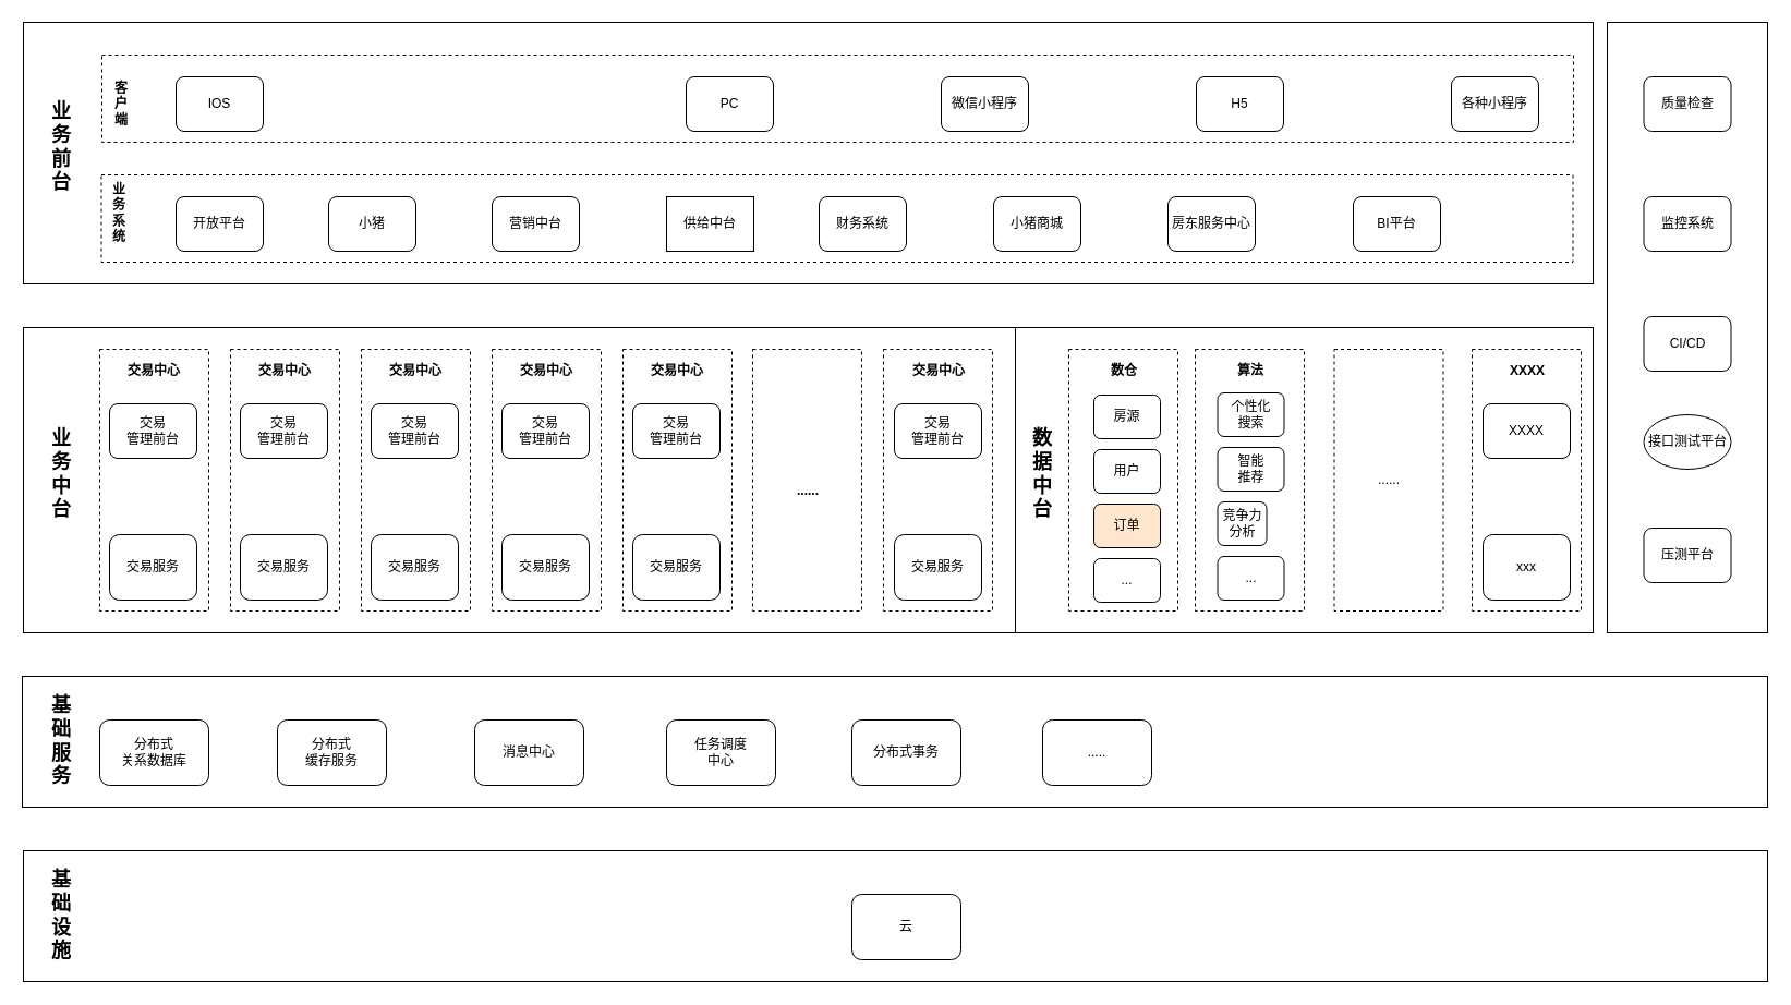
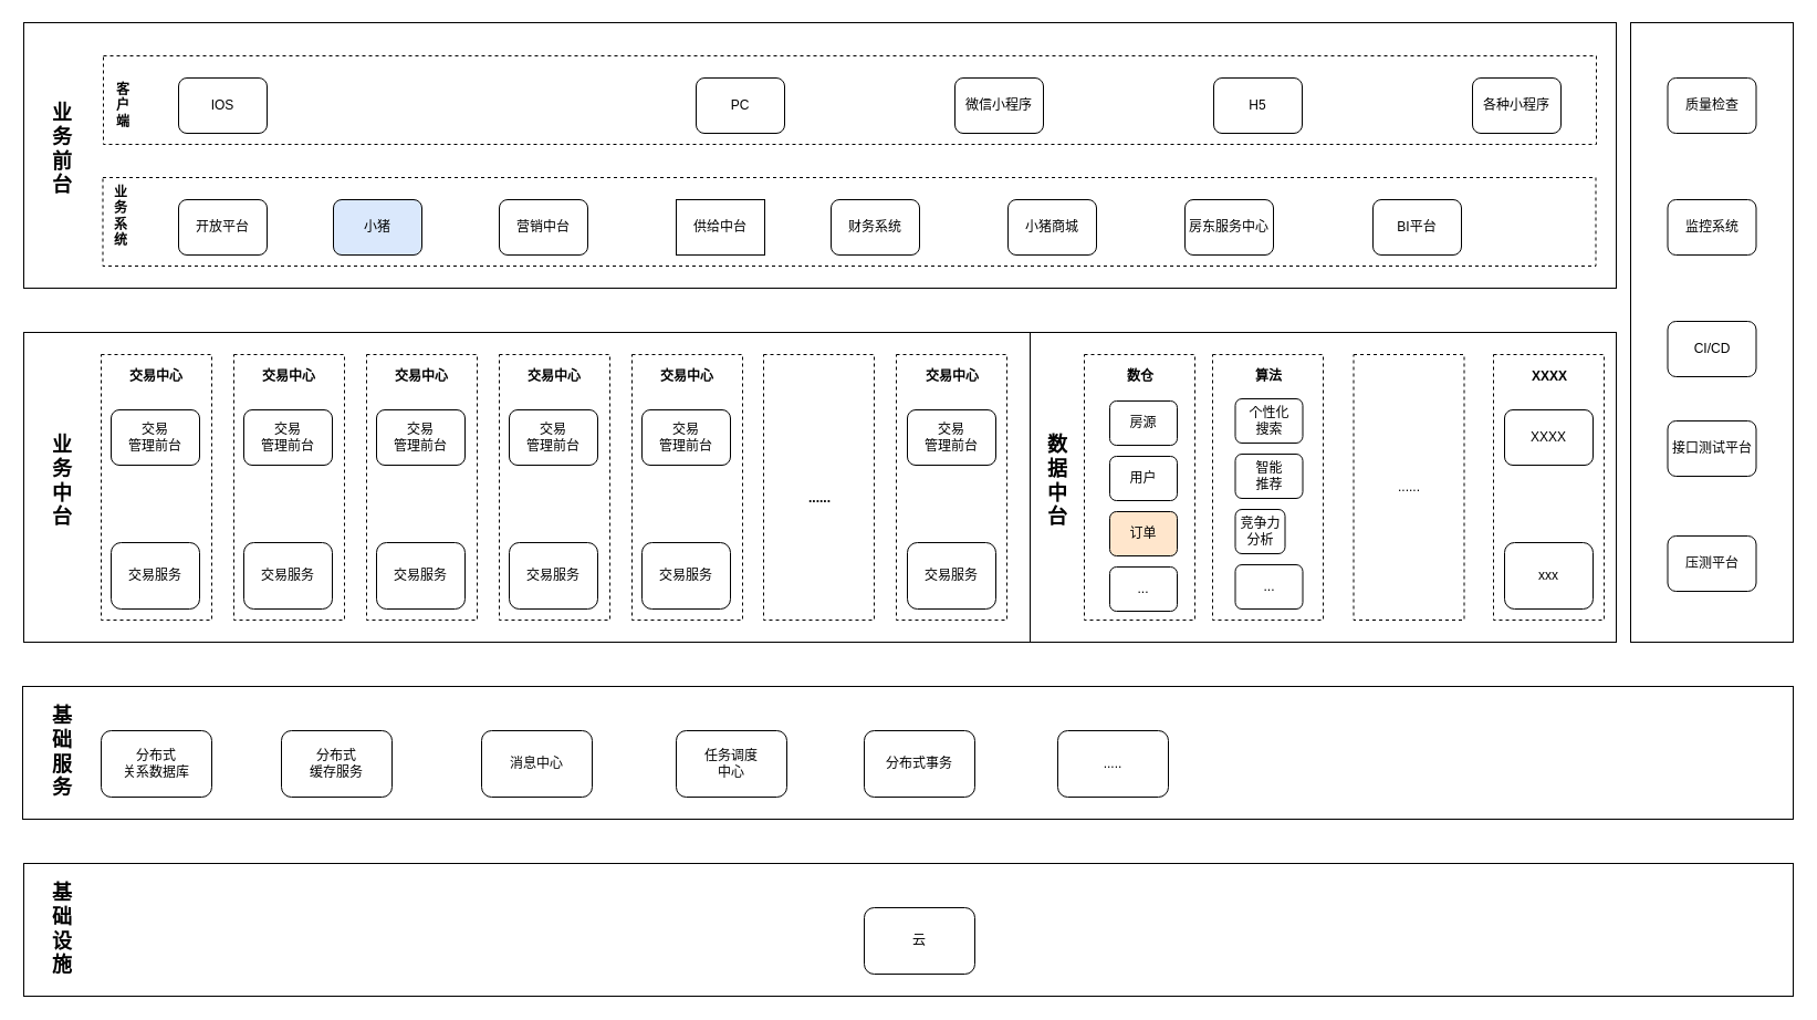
- <mxCell id="59" value="小猪" style="rounded=1;whiteSpace=wrap;html=1;" parent="11" vertex="1"><mxGeometry x="301" y="180" width="80" height="50" as="geometry" /></mxCell>
+ <mxCell id="59" value="小猪" style="rounded=1;whiteSpace=wrap;html=1;fillColor=#dae8fc;" parent="11" vertex="1"><mxGeometry x="301" y="180" width="80" height="50" as="geometry" /></mxCell>
- <mxCell id="74" value="接口测试平台" style="ellipse;whiteSpace=wrap;html=1;" parent="11" vertex="1"><mxGeometry x="1507.5" y="380" width="80" height="50" as="geometry" /></mxCell>
+ <mxCell id="74" value="接口测试平台" style="rounded=1;whiteSpace=wrap;html=1;" parent="11" vertex="1"><mxGeometry x="1507.5" y="380" width="80" height="50" as="geometry" /></mxCell>
